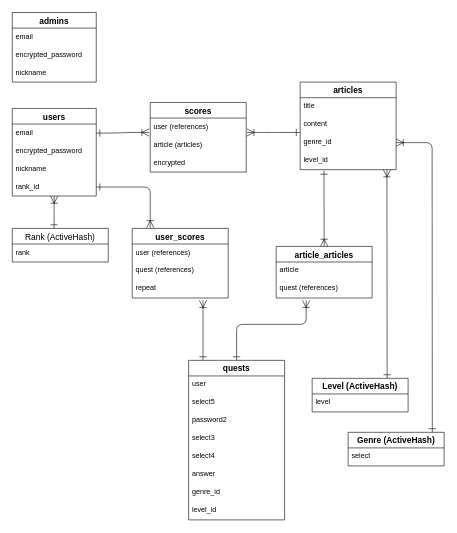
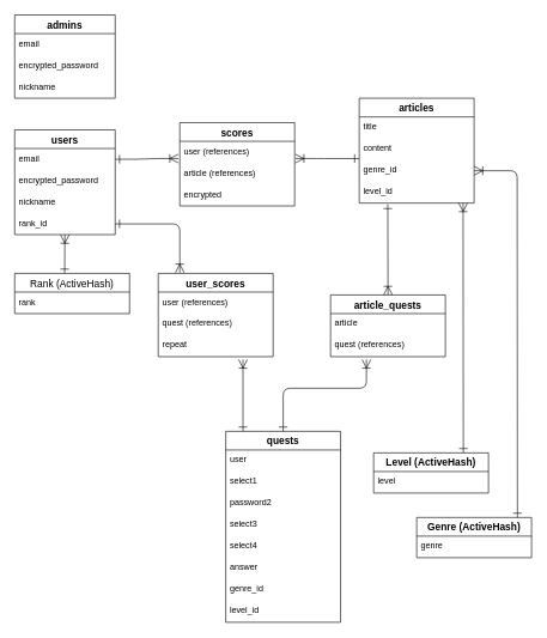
- <mxCell id="38" value="article (articles)" style="text;strokeColor=none;fillColor=none;spacingLeft=4;spacingRight=4;overflow=hidden;rotatable=0;points=[[0,0.5],[1,0.5]];portConstraint=eastwest;fontSize=12;" vertex="1" parent="36"><mxGeometry y="56" width="160" height="30" as="geometry" /></mxCell>
+ <mxCell id="38" value="article (references)" style="text;strokeColor=none;fillColor=none;spacingLeft=4;spacingRight=4;overflow=hidden;rotatable=0;points=[[0,0.5],[1,0.5]];portConstraint=eastwest;fontSize=12;" vertex="1" parent="36"><mxGeometry y="56" width="160" height="30" as="geometry" /></mxCell>
- <mxCell id="40" value="article_articles" style="swimlane;fontStyle=1;childLayout=stackLayout;horizontal=1;startSize=26;horizontalStack=0;resizeParent=1;resizeParentMax=0;resizeLast=0;collapsible=1;marginBottom=0;align=center;fontSize=14;" vertex="1" parent="1"><mxGeometry x="460" y="410" width="160" height="86" as="geometry" /></mxCell>
+ <mxCell id="40" value="article_quests" style="swimlane;fontStyle=1;childLayout=stackLayout;horizontal=1;startSize=26;horizontalStack=0;resizeParent=1;resizeParentMax=0;resizeLast=0;collapsible=1;marginBottom=0;align=center;fontSize=14;" vertex="1" parent="1"><mxGeometry x="460" y="410" width="160" height="86" as="geometry" /></mxCell>
- <mxCell id="19" value="select5" style="text;strokeColor=none;fillColor=none;spacingLeft=4;spacingRight=4;overflow=hidden;rotatable=0;points=[[0,0.5],[1,0.5]];portConstraint=eastwest;fontSize=12;" parent="17" vertex="1"><mxGeometry y="56" width="160" height="30" as="geometry" /></mxCell>
+ <mxCell id="19" value="select1" style="text;strokeColor=none;fillColor=none;spacingLeft=4;spacingRight=4;overflow=hidden;rotatable=0;points=[[0,0.5],[1,0.5]];portConstraint=eastwest;fontSize=12;" parent="17" vertex="1"><mxGeometry y="56" width="160" height="30" as="geometry" /></mxCell>
- <mxCell id="27" value="select" style="text;strokeColor=none;fillColor=none;spacingLeft=4;spacingRight=4;overflow=hidden;rotatable=0;points=[[0,0.5],[1,0.5]];portConstraint=eastwest;fontSize=12;" vertex="1" parent="26"><mxGeometry y="26" width="160" height="30" as="geometry" /></mxCell>
+ <mxCell id="27" value="genre" style="text;strokeColor=none;fillColor=none;spacingLeft=4;spacingRight=4;overflow=hidden;rotatable=0;points=[[0,0.5],[1,0.5]];portConstraint=eastwest;fontSize=12;" vertex="1" parent="26"><mxGeometry y="26" width="160" height="30" as="geometry" /></mxCell>
